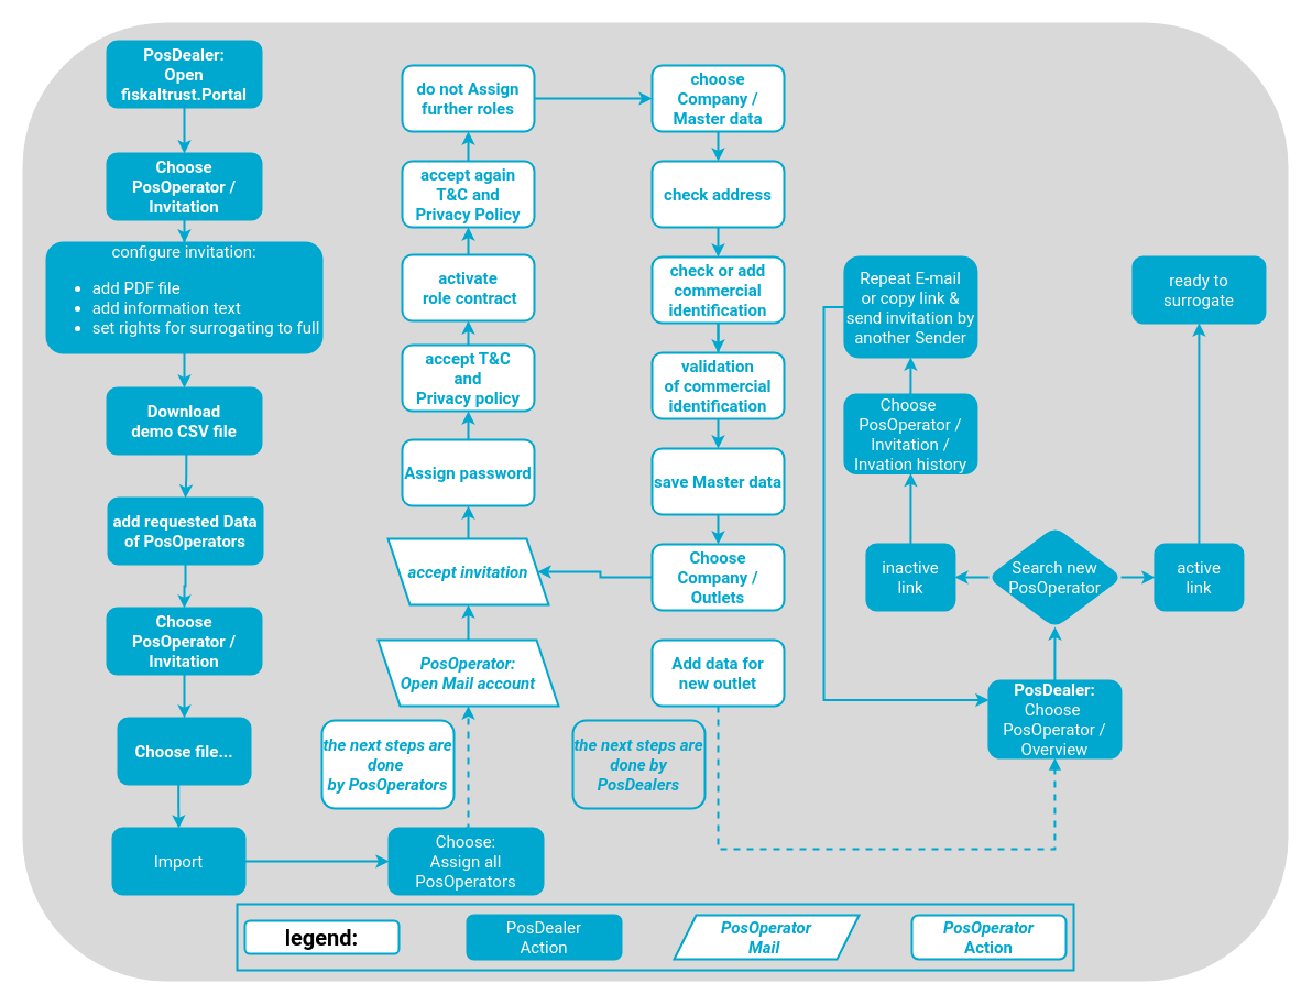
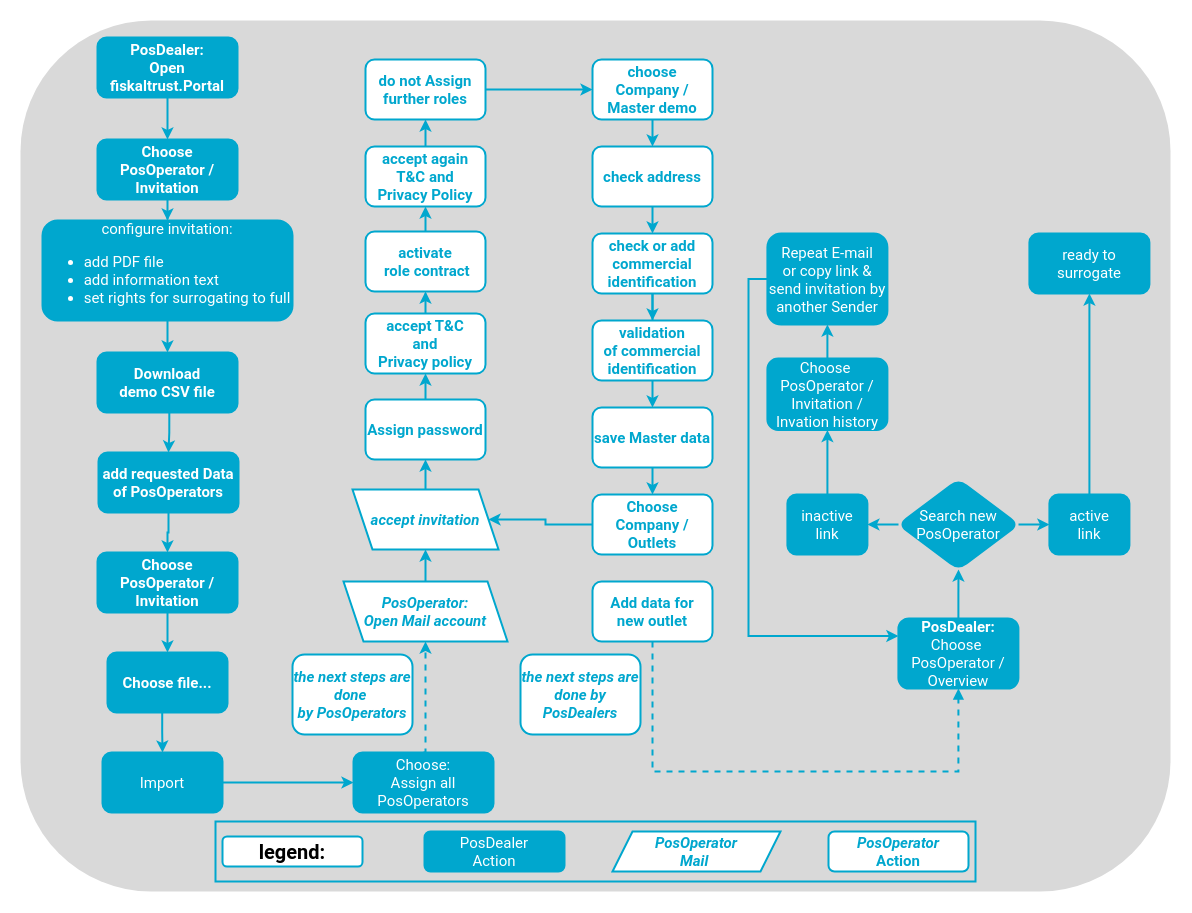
- <mxCell id="18" value="choose &lt;br&gt;Company / Master data" style="whiteSpace=wrap;html=1;rounded=1;fontFamily=Roboto;fontSize=15;fontColor=#00A7CE;fontStyle=1;strokeColor=#00A7CE;flipV=1;strokeWidth=2;" parent="1" vertex="1"><mxGeometry x="592" y="59" width="120" height="60" as="geometry" /></mxCell>
+ <mxCell id="18" value="choose &lt;br&gt;Company / Master demo" style="whiteSpace=wrap;html=1;rounded=1;fontFamily=Roboto;fontSize=15;fontColor=#00A7CE;fontStyle=1;strokeColor=#00A7CE;flipV=1;strokeWidth=2;" parent="1" vertex="1"><mxGeometry x="592" y="59" width="120" height="60" as="geometry" /></mxCell>
- <mxCell id="70" value="&lt;div&gt;&lt;i&gt;the next steps are&lt;/i&gt;&lt;/div&gt;&lt;div&gt;&lt;i&gt;done by PosDealers&lt;/i&gt;&lt;/div&gt;" style="whiteSpace=wrap;html=1;rounded=1;fontFamily=Roboto;fontStyle=1;fontSize=15;fontColor=#00A7CE;strokeColor=#00A7CE;strokeWidth=2;fillColor=#d9d9d9;" parent="1" vertex="1"><mxGeometry x="520" y="654" width="120" height="80" as="geometry" /></mxCell>
+ <mxCell id="70" value="&lt;div&gt;&lt;i&gt;the next steps are&lt;/i&gt;&lt;/div&gt;&lt;div&gt;&lt;i&gt;done by PosDealers&lt;/i&gt;&lt;/div&gt;" style="whiteSpace=wrap;html=1;rounded=1;fontFamily=Roboto;fontStyle=1;fontSize=15;fontColor=#00A7CE;strokeColor=#00A7CE;strokeWidth=2;" parent="1" vertex="1"><mxGeometry x="520" y="654" width="120" height="80" as="geometry" /></mxCell>
